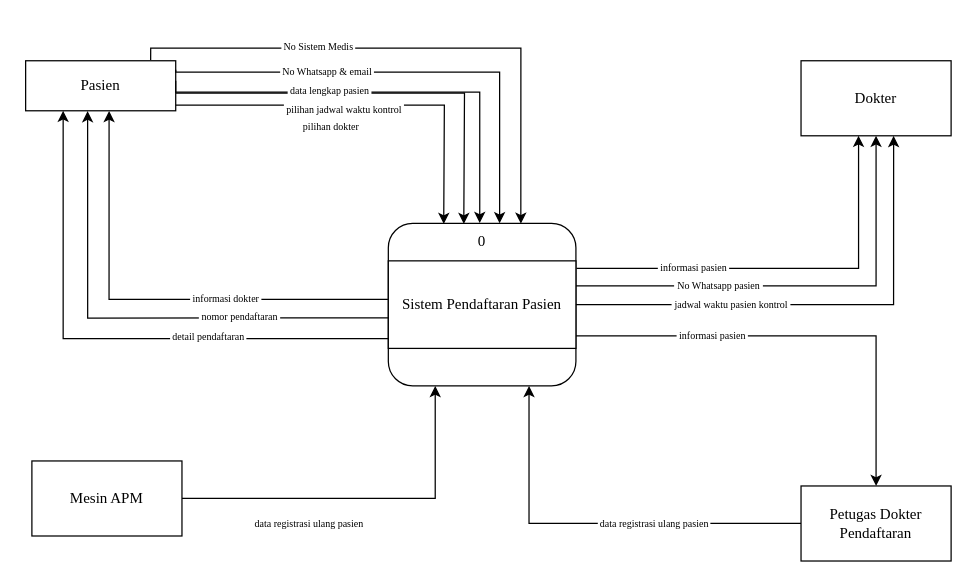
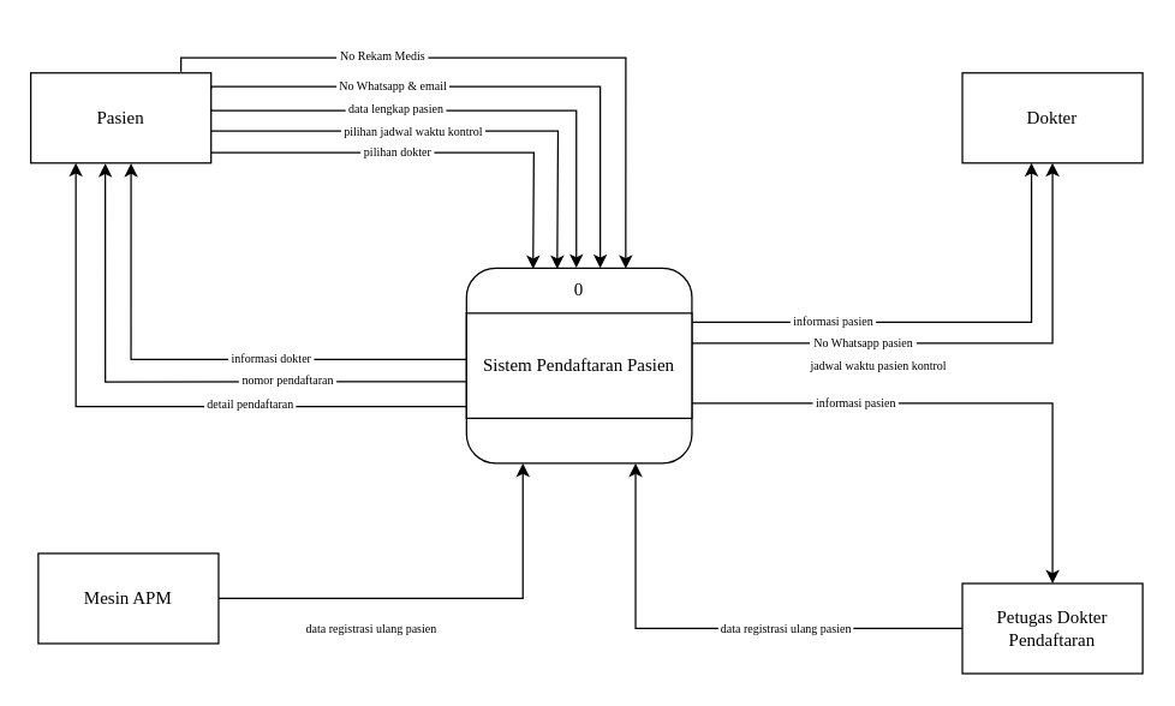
- <mxCell id="22" value="&amp;nbsp;No Sistem Medis&amp;nbsp; " style="text;html=1;align=center;verticalAlign=middle;whiteSpace=wrap;rounded=0;fontFamily=Poppins;fontSource=https%3A%2F%2Ffonts.googleapis.com%2Fcss%3Ffamily%3DPoppins;fontSize=8;labelBackgroundColor=default;spacing=10;" vertex="1" parent="1"><mxGeometry x="189" y="20" width="131" height="34" as="geometry" /></mxCell>
+ <mxCell id="22" value="&amp;nbsp;No Rekam Medis&amp;nbsp; " style="text;html=1;align=center;verticalAlign=middle;whiteSpace=wrap;rounded=0;fontFamily=Poppins;fontSource=https%3A%2F%2Ffonts.googleapis.com%2Fcss%3Ffamily%3DPoppins;fontSize=8;labelBackgroundColor=default;spacing=10;" vertex="1" parent="1"><mxGeometry x="189" y="20" width="131" height="34" as="geometry" /></mxCell>
- <mxCell id="5" value="Pasien" style="rounded=0;whiteSpace=wrap;html=1;fontFamily=Poppins;fontSource=https%3A%2F%2Ffonts.googleapis.com%2Fcss%3Ffamily%3DPoppins;" vertex="1" parent="1"><mxGeometry x="20" y="48" width="120" height="40" as="geometry" /></mxCell>
+ <mxCell id="5" value="Pasien" style="rounded=0;whiteSpace=wrap;html=1;fontFamily=Poppins;fontSource=https%3A%2F%2Ffonts.googleapis.com%2Fcss%3Ffamily%3DPoppins;" vertex="1" parent="1"><mxGeometry x="20" y="48" width="120" height="60" as="geometry" /></mxCell>
- <mxCell id="32" style="edgeStyle=orthogonalEdgeStyle;rounded=0;orthogonalLoop=1;jettySize=auto;html=1;fontFamily=Poppins;fontSource=https%3A%2F%2Ffonts.googleapis.com%2Fcss%3Ffamily%3DPoppins;entryX=0.617;entryY=1.001;entryDx=0;entryDy=0;exitX=1;exitY=0.5;exitDx=0;exitDy=0;entryPerimeter=0;" edge="1" parent="1" source="12" target="10"><mxGeometry relative="1" as="geometry"><mxPoint x="529" y="167.5" as="sourcePoint" /><mxPoint x="760" y="288.5" as="targetPoint" /><Array as="points"><mxPoint x="714" y="243" /></Array></mxGeometry></mxCell>
